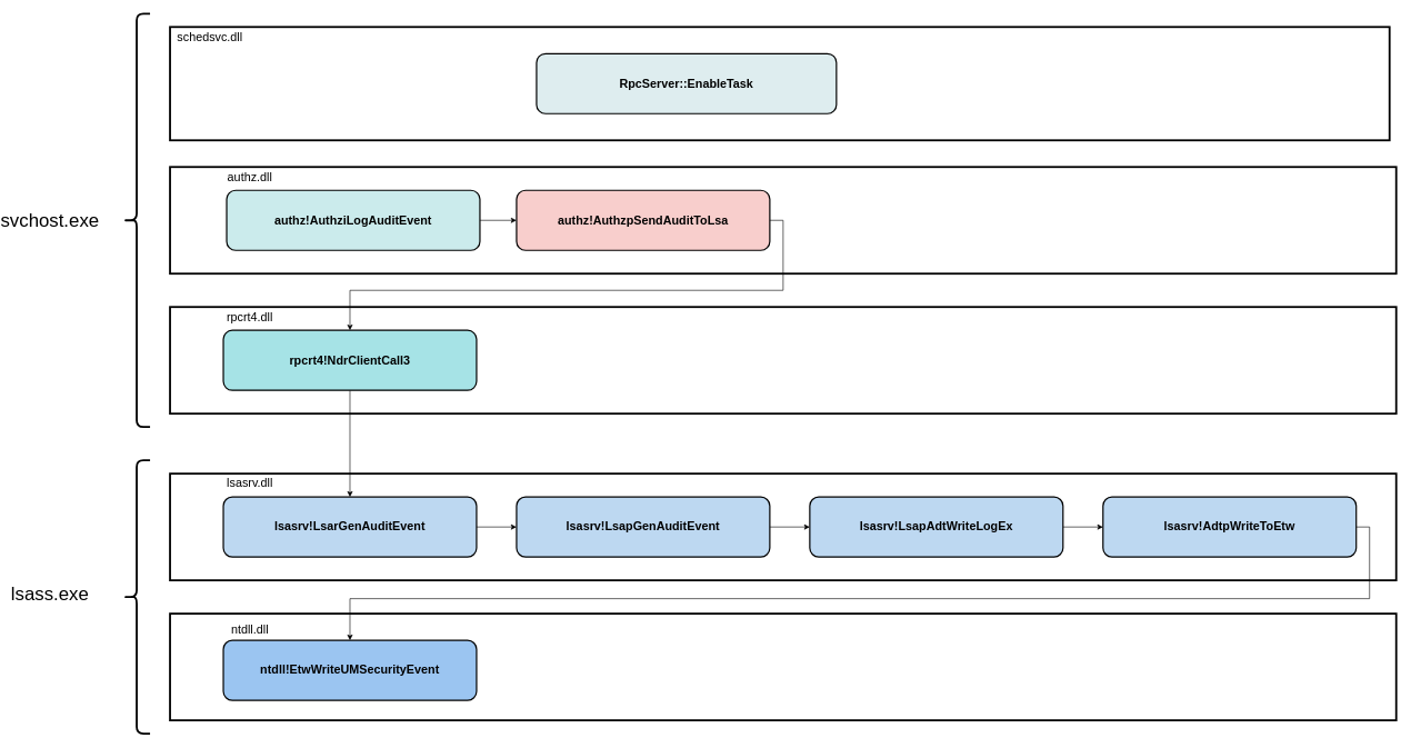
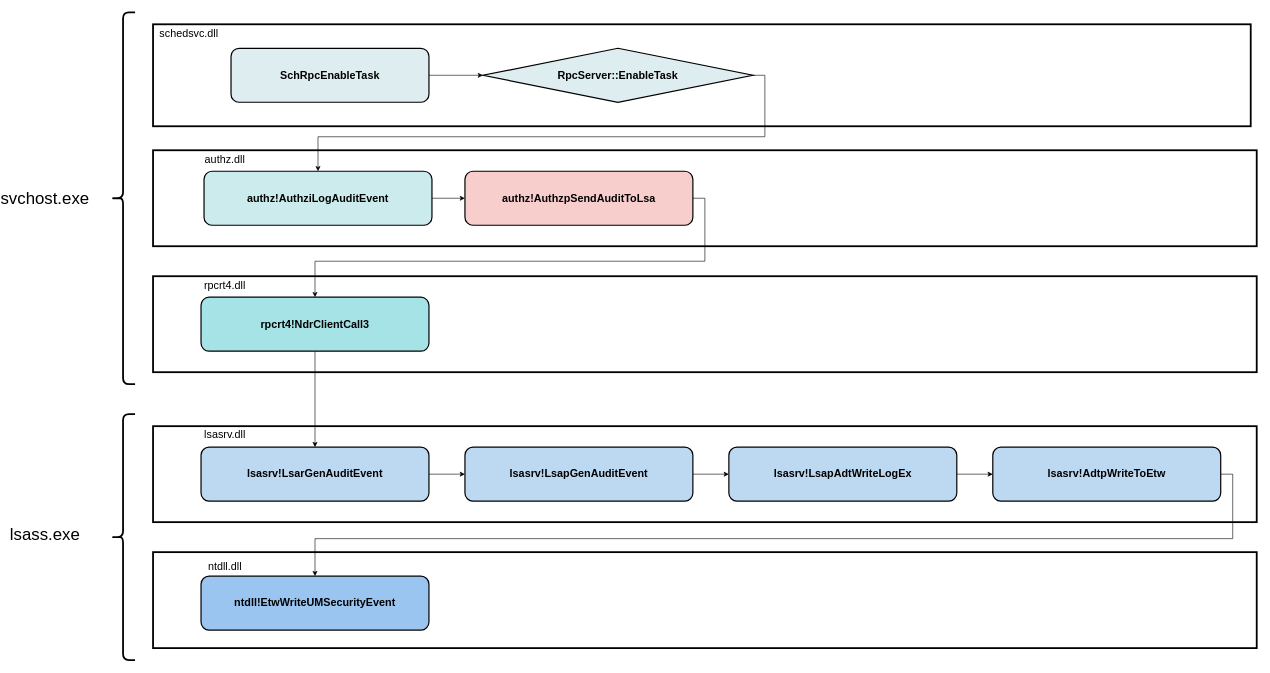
+ <mxCell id="13" value="&lt;b&gt;SchRpcEnableTask&lt;/b&gt;" style="rounded=1;whiteSpace=wrap;html=1;fontSize=18;strokeWidth=2;fillColor=#DEEDEF;" vertex="1" parent="1"><mxGeometry x="360" y="80" width="330" height="90" as="geometry" /></mxCell>
+ <mxCell id="12" style="edgeStyle=orthogonalEdgeStyle;rounded=0;orthogonalLoop=1;jettySize=auto;html=1;entryX=0;entryY=0.5;entryDx=0;entryDy=0;" edge="1" parent="1" source="13" target="11"><mxGeometry relative="1" as="geometry" /></mxCell>
- <mxCell id="11" value="&lt;b&gt;RpcServer::EnableTask&lt;/b&gt;" style="rounded=1;whiteSpace=wrap;html=1;fontSize=18;strokeWidth=2;fillColor=#DEEDEF;" vertex="1" parent="1"><mxGeometry x="780" y="80" width="450" height="90" as="geometry" /></mxCell>
+ <mxCell id="11" value="&lt;b&gt;RpcServer::EnableTask&lt;/b&gt;" style="rhombus;whiteSpace=wrap;html=1;fontSize=18;strokeWidth=2;fillColor=#DEEDEF;" vertex="1" parent="1"><mxGeometry x="780" y="80" width="450" height="90" as="geometry" /></mxCell>
+ <mxCell id="10" style="edgeStyle=orthogonalEdgeStyle;rounded=0;orthogonalLoop=1;jettySize=auto;html=1;exitX=1;exitY=0.5;exitDx=0;exitDy=0;entryX=0.5;entryY=0;entryDx=0;entryDy=0;" edge="1" parent="1" source="11" target="18"><mxGeometry relative="1" as="geometry" /></mxCell>
